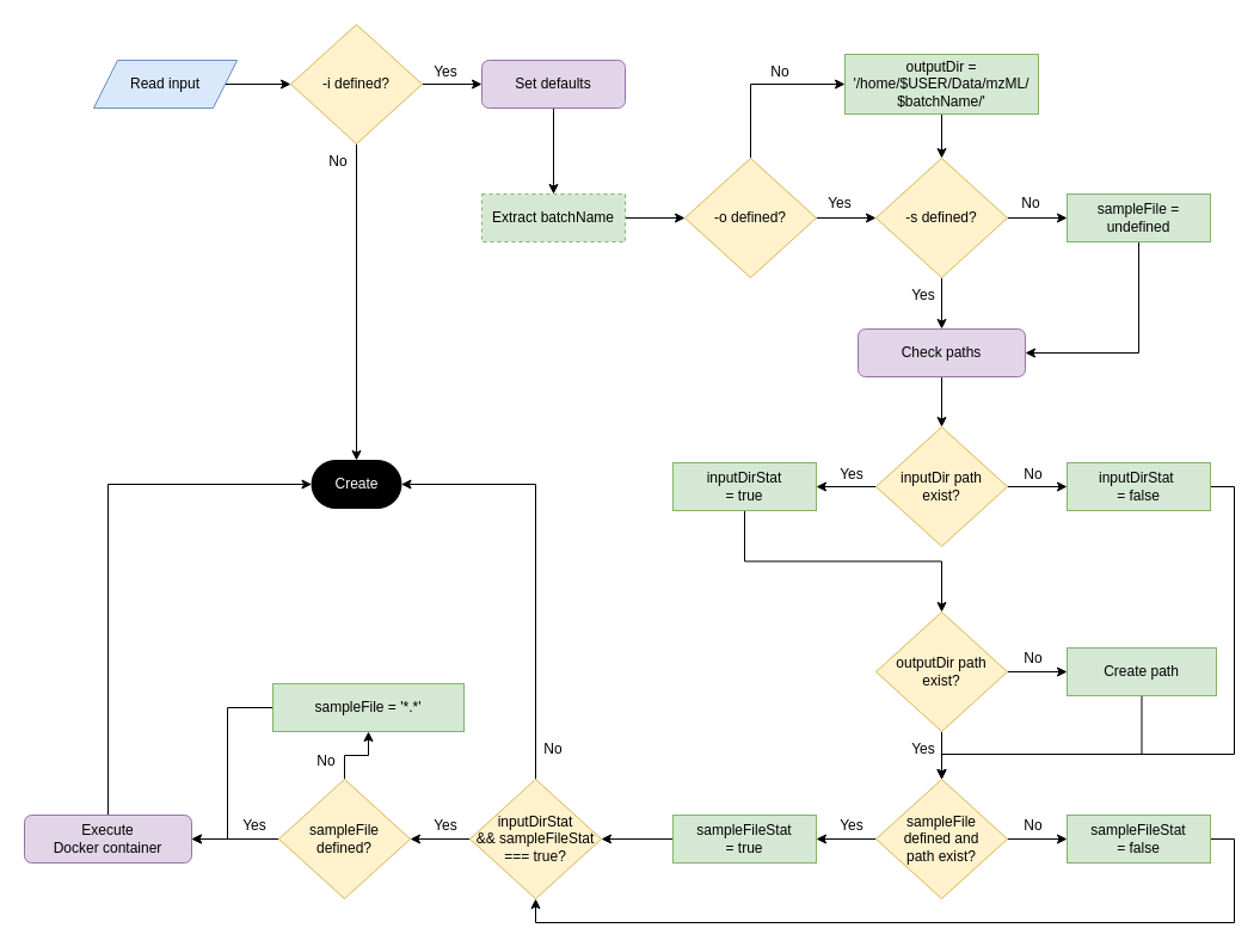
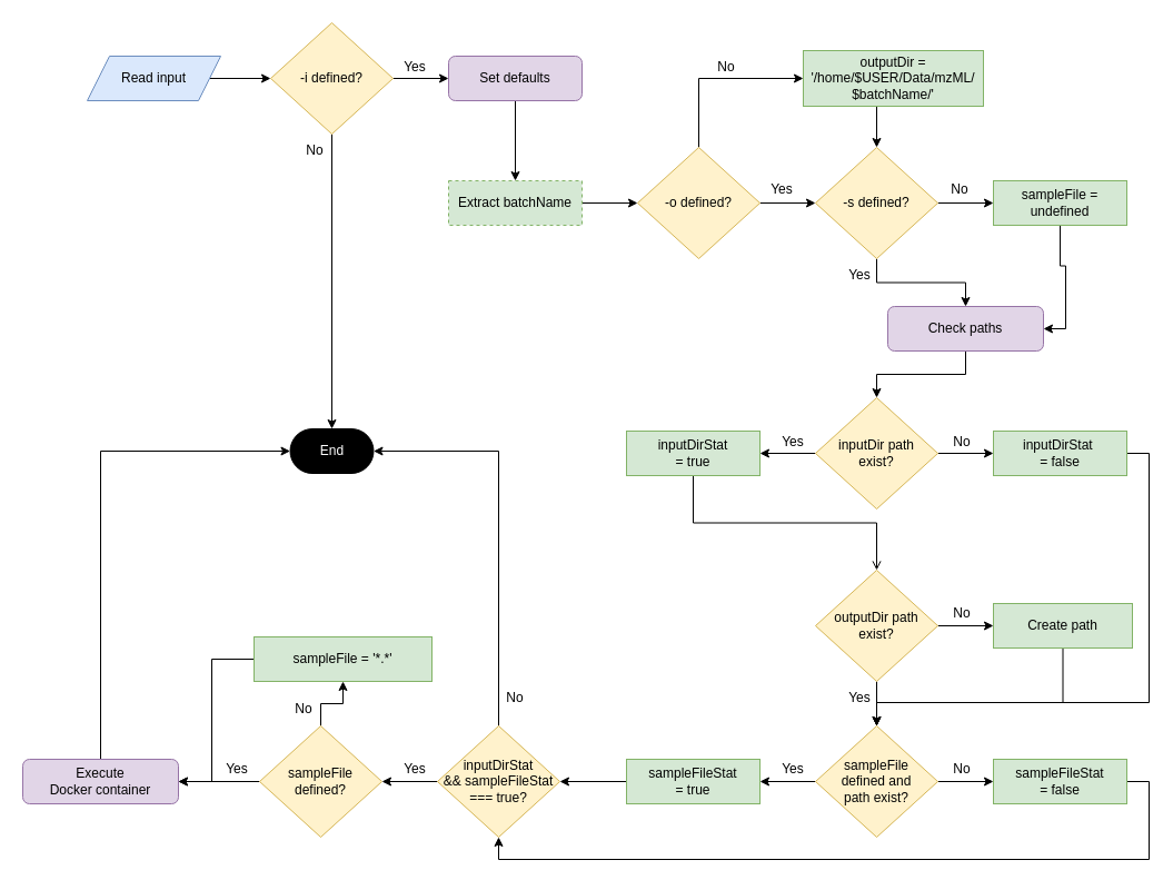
- <mxCell id="21" value="outputDir =&lt;br&gt;'/home/$USER/Data/mzML/&lt;br&gt;$batchName/'" style="rounded=0;whiteSpace=wrap;html=1;fillColor=#d5e8d4;strokeColor=#82b366;" parent="1" vertex="1"><mxGeometry x="707" y="45" width="162" height="50" as="geometry" /></mxCell>
+ <mxCell id="21" value="outputDir =&lt;br&gt;'/home/$USER/Data/mzML/&lt;br&gt;$batchName/'" style="rounded=0;whiteSpace=wrap;html=1;fillColor=#d5e8d4;strokeColor=#82b366;" parent="1" vertex="1"><mxGeometry x="722" y="45" width="162" height="50" as="geometry" /></mxCell>
- <mxCell id="28" value="Check paths" style="rounded=1;whiteSpace=wrap;html=1;fillColor=#e1d5e7;strokeColor=#9673a6;" parent="1" vertex="1"><mxGeometry x="718" y="275" width="140" height="40" as="geometry" /></mxCell>
+ <mxCell id="28" value="Check paths" style="rounded=1;whiteSpace=wrap;html=1;fillColor=#e1d5e7;strokeColor=#9673a6;" parent="1" vertex="1"><mxGeometry x="798" y="275" width="140" height="40" as="geometry" /></mxCell>
- <mxCell id="7" value="Create" style="rounded=1;whiteSpace=wrap;html=1;arcSize=50;fontColor=#FFFFFF;fillColor=#000000;" parent="1" vertex="1"><mxGeometry x="260.5" y="385" width="75" height="40" as="geometry" /></mxCell>
+ <mxCell id="7" value="End" style="rounded=1;whiteSpace=wrap;html=1;arcSize=50;fontColor=#FFFFFF;fillColor=#000000;" parent="1" vertex="1"><mxGeometry x="260.5" y="385" width="75" height="40" as="geometry" /></mxCell>
- <mxCell id="38" style="edgeStyle=orthogonalEdgeStyle;rounded=0;orthogonalLoop=1;jettySize=auto;html=1;exitX=0.5;exitY=1;exitDx=0;exitDy=0;entryX=0.5;entryY=0;entryDx=0;entryDy=0;" parent="1" source="39" target="34" edge="1"><mxGeometry relative="1" as="geometry" /></mxCell>
+ <mxCell id="38" style="edgeStyle=orthogonalEdgeStyle;rounded=0;orthogonalLoop=1;jettySize=auto;html=1;exitX=0.5;exitY=1;exitDx=0;exitDy=0;entryX=0.5;entryY=0;entryDx=0;entryDy=0;endArrow=open;" parent="1" source="39" target="34" edge="1"><mxGeometry relative="1" as="geometry" /></mxCell>
